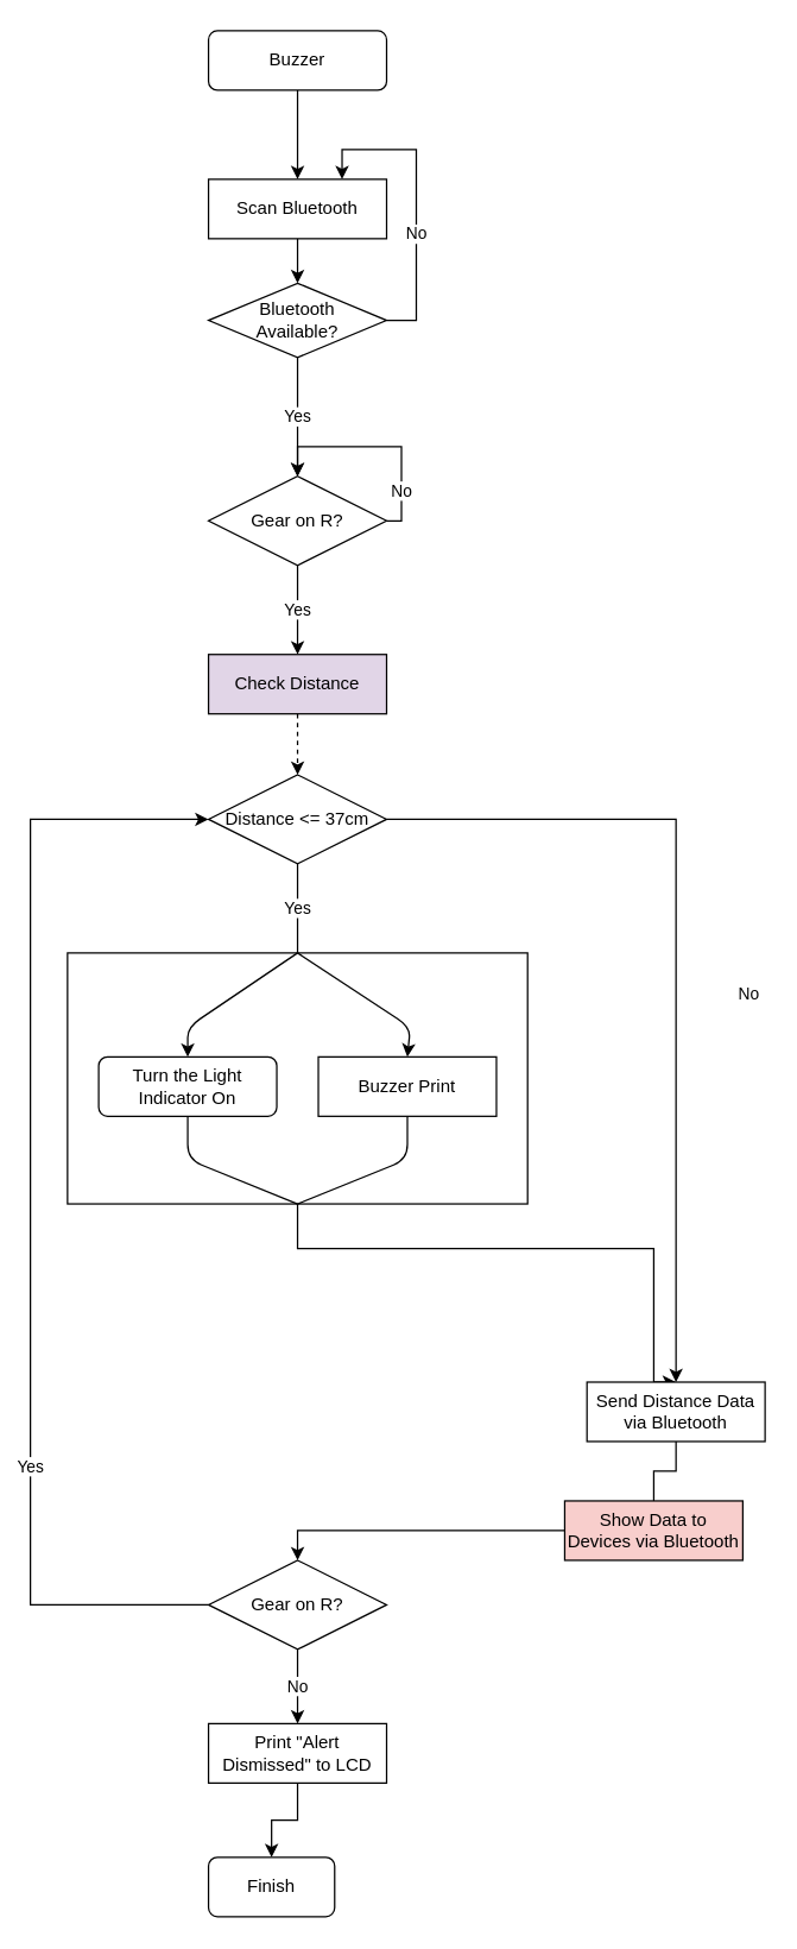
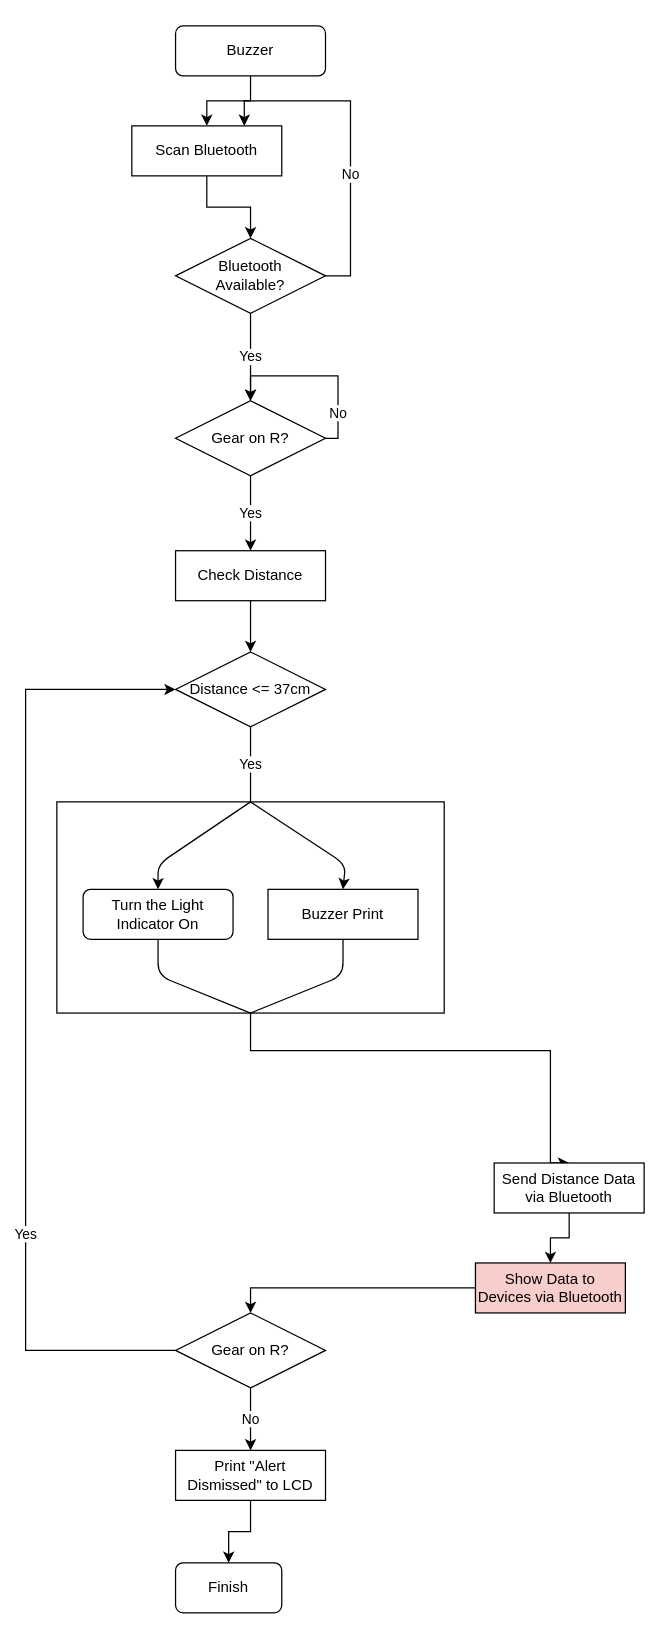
- <mxCell id="18" value="Scan Bluetooth" style="rounded=0;whiteSpace=wrap;html=1;" vertex="1" parent="1"><mxGeometry x="140" y="120" width="120" height="40" as="geometry" /></mxCell>
+ <mxCell id="18" value="Scan Bluetooth" style="rounded=0;whiteSpace=wrap;html=1;" vertex="1" parent="1"><mxGeometry x="105" y="100" width="120" height="40" as="geometry" /></mxCell>
- <mxCell id="16" value="Bluetooth&lt;br&gt;Available?" style="rhombus;whiteSpace=wrap;html=1;" vertex="1" parent="1"><mxGeometry x="140" y="190" width="120" height="50" as="geometry" /></mxCell>
+ <mxCell id="16" value="Bluetooth&lt;br&gt;Available?" style="rhombus;whiteSpace=wrap;html=1;" vertex="1" parent="1"><mxGeometry x="140" y="190" width="120" height="60" as="geometry" /></mxCell>
- <mxCell id="6" value="Check Distance" style="rounded=0;whiteSpace=wrap;html=1;fillColor=#e1d5e7;" vertex="1" parent="1"><mxGeometry x="140" y="440" width="120" height="40" as="geometry" /></mxCell>
+ <mxCell id="6" value="Check Distance" style="rounded=0;whiteSpace=wrap;html=1;" vertex="1" parent="1"><mxGeometry x="140" y="440" width="120" height="40" as="geometry" /></mxCell>
- <mxCell id="13" style="edgeStyle=orthogonalEdgeStyle;rounded=0;orthogonalLoop=1;jettySize=auto;html=1;exitX=0.5;exitY=1;exitDx=0;exitDy=0;entryX=0.5;entryY=0;entryDx=0;entryDy=0;dashed=1;" edge="1" parent="1" source="6" target="8"><mxGeometry relative="1" as="geometry"><mxPoint x="200" y="590" as="sourcePoint" /></mxGeometry></mxCell>
+ <mxCell id="13" style="edgeStyle=orthogonalEdgeStyle;rounded=0;orthogonalLoop=1;jettySize=auto;html=1;exitX=0.5;exitY=1;exitDx=0;exitDy=0;entryX=0.5;entryY=0;entryDx=0;entryDy=0;" edge="1" parent="1" source="6" target="8"><mxGeometry relative="1" as="geometry"><mxPoint x="200" y="590" as="sourcePoint" /></mxGeometry></mxCell>
- <mxCell id="7" value="No" style="edgeStyle=orthogonalEdgeStyle;rounded=0;orthogonalLoop=1;jettySize=auto;html=1;exitX=1;exitY=0.5;exitDx=0;exitDy=0;entryX=0.5;entryY=0;entryDx=0;entryDy=0;" edge="1" parent="1" source="8" target="23"><mxGeometry x="-0.356" y="-59" relative="1" as="geometry"><mxPoint x="540" y="610" as="targetPoint" /><mxPoint x="59" y="59" as="offset" /></mxGeometry></mxCell>
- <mxCell id="22" style="edgeStyle=orthogonalEdgeStyle;rounded=0;orthogonalLoop=1;jettySize=auto;html=1;exitX=0.5;exitY=1;exitDx=0;exitDy=0;entryX=0.5;entryY=0;entryDx=0;entryDy=0;endArrow=none;" edge="1" parent="1" source="23" target="25"><mxGeometry relative="1" as="geometry" /></mxCell>
+ <mxCell id="22" style="edgeStyle=orthogonalEdgeStyle;rounded=0;orthogonalLoop=1;jettySize=auto;html=1;exitX=0.5;exitY=1;exitDx=0;exitDy=0;entryX=0.5;entryY=0;entryDx=0;entryDy=0;" edge="1" parent="1" source="23" target="25"><mxGeometry relative="1" as="geometry" /></mxCell>
